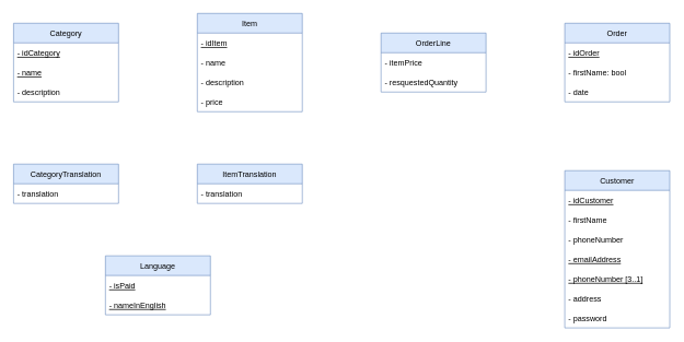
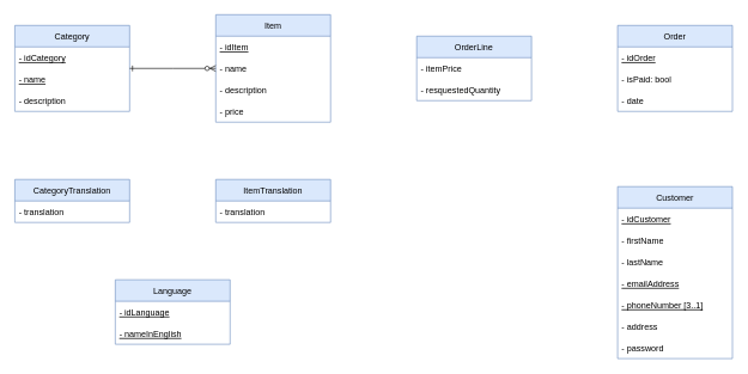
+ <mxCell id="33" value="" style="edgeStyle=elbowEdgeStyle;fontSize=12;html=1;endArrow=ERzeroToMany;startArrow=ERone;rounded=0;startFill=0;" parent="1" source="7" target="2" edge="1"><mxGeometry width="100" height="100" relative="1" as="geometry"><mxPoint x="400" y="-50" as="sourcePoint" /><mxPoint x="500" y="-150" as="targetPoint" /></mxGeometry></mxCell>
- <mxCell id="16" value="- firstName: bool" style="text;strokeColor=none;fillColor=none;align=left;verticalAlign=middle;spacingLeft=4;spacingRight=4;overflow=hidden;points=[[0,0.5],[1,0.5]];portConstraint=eastwest;rotatable=0;" parent="14" vertex="1"><mxGeometry y="60" width="160" height="30" as="geometry" /></mxCell>
+ <mxCell id="16" value="- isPaid: bool" style="text;strokeColor=none;fillColor=none;align=left;verticalAlign=middle;spacingLeft=4;spacingRight=4;overflow=hidden;points=[[0,0.5],[1,0.5]];portConstraint=eastwest;rotatable=0;" parent="14" vertex="1"><mxGeometry y="60" width="160" height="30" as="geometry" /></mxCell>
- <mxCell id="21" value="- phoneNumber" style="text;strokeColor=none;fillColor=none;align=left;verticalAlign=middle;spacingLeft=4;spacingRight=4;overflow=hidden;points=[[0,0.5],[1,0.5]];portConstraint=eastwest;rotatable=0;" parent="18" vertex="1"><mxGeometry y="90" width="160" height="30" as="geometry" /></mxCell>
+ <mxCell id="21" value="- lastName" style="text;strokeColor=none;fillColor=none;align=left;verticalAlign=middle;spacingLeft=4;spacingRight=4;overflow=hidden;points=[[0,0.5],[1,0.5]];portConstraint=eastwest;rotatable=0;" parent="18" vertex="1"><mxGeometry y="90" width="160" height="30" as="geometry" /></mxCell>
- <mxCell id="27" value="- isPaid" style="text;strokeColor=none;fillColor=none;align=left;verticalAlign=middle;spacingLeft=4;spacingRight=4;overflow=hidden;points=[[0,0.5],[1,0.5]];portConstraint=eastwest;rotatable=0;fontStyle=4" parent="26" vertex="1"><mxGeometry y="30" width="160" height="30" as="geometry" /></mxCell>
+ <mxCell id="27" value="- idLanguage" style="text;strokeColor=none;fillColor=none;align=left;verticalAlign=middle;spacingLeft=4;spacingRight=4;overflow=hidden;points=[[0,0.5],[1,0.5]];portConstraint=eastwest;rotatable=0;fontStyle=4" parent="26" vertex="1"><mxGeometry y="30" width="160" height="30" as="geometry" /></mxCell>
